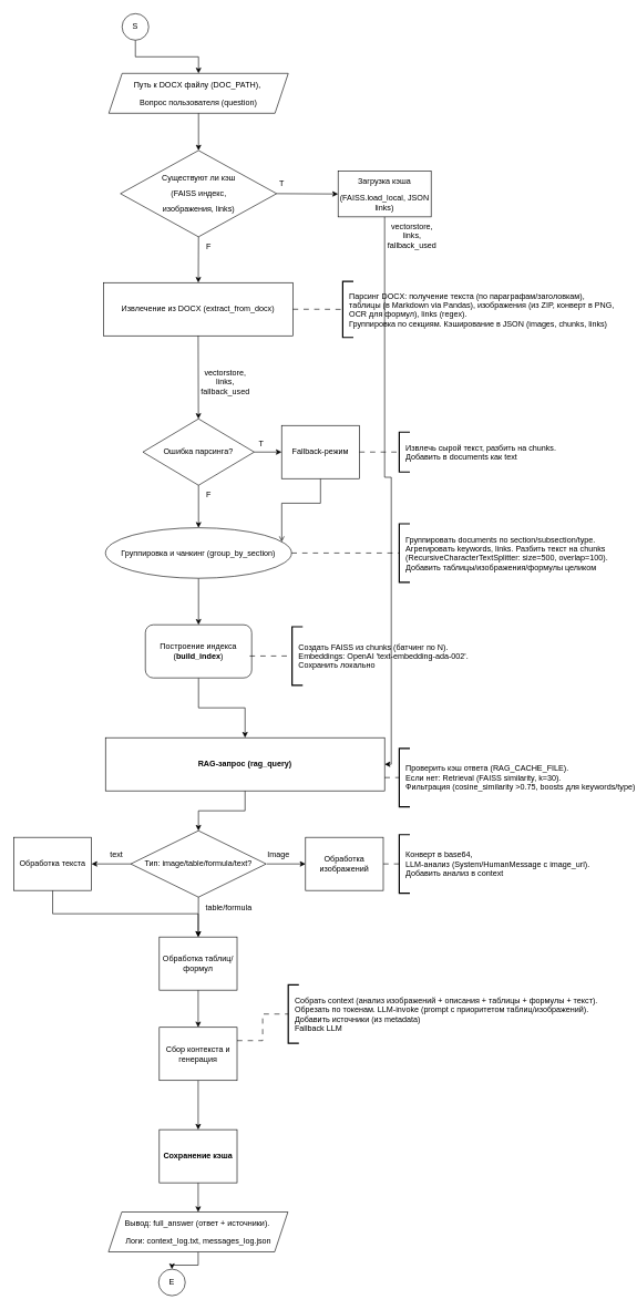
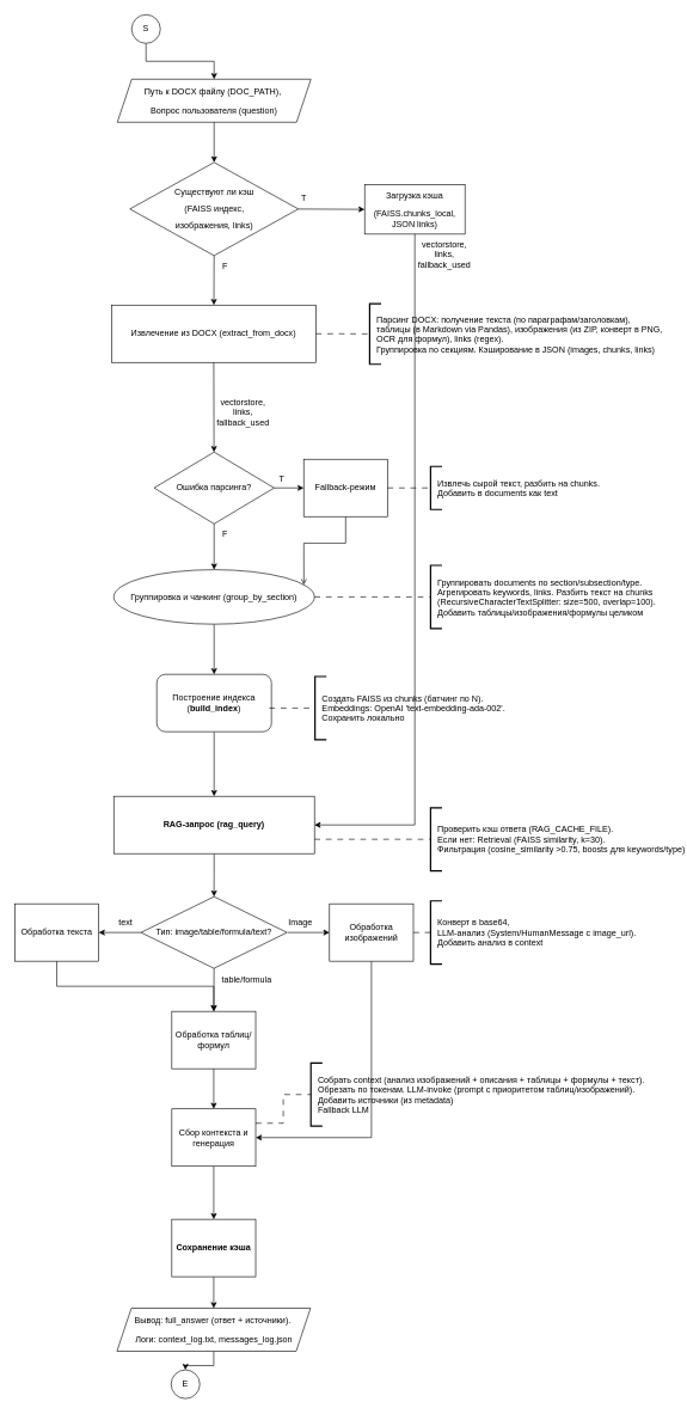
- <mxCell id="5" value="&lt;p style=&quot;white-space-collapse: preserve;&quot; dir=&quot;auto&quot;&gt;&lt;span style=&quot;background-color: transparent; color: light-dark(rgb(0, 0, 0), rgb(255, 255, 255));&quot;&gt;Загрузка кэша&lt;/span&gt;&lt;/p&gt;&lt;p style=&quot;white-space-collapse: preserve;&quot; dir=&quot;auto&quot;&gt;(FAISS.load_local, JSON links)&lt;/p&gt;" style="rounded=0;whiteSpace=wrap;html=1;" vertex="1" parent="1"><mxGeometry x="508" y="257" width="140" height="69" as="geometry" /></mxCell>
+ <mxCell id="5" value="&lt;p style=&quot;white-space-collapse: preserve;&quot; dir=&quot;auto&quot;&gt;&lt;span style=&quot;background-color: transparent; color: light-dark(rgb(0, 0, 0), rgb(255, 255, 255));&quot;&gt;Загрузка кэша&lt;/span&gt;&lt;/p&gt;&lt;p style=&quot;white-space-collapse: preserve;&quot; dir=&quot;auto&quot;&gt;(FAISS.chunks_local, JSON links)&lt;/p&gt;" style="rounded=0;whiteSpace=wrap;html=1;" vertex="1" parent="1"><mxGeometry x="508" y="257" width="140" height="69" as="geometry" /></mxCell>
- <mxCell id="29" value="&lt;p style=&quot;white-space-collapse: preserve;&quot; dir=&quot;auto&quot;&gt;&lt;strong&gt;RAG-запрос (rag_query)&lt;/strong&gt;&lt;/p&gt;" style="rounded=0;whiteSpace=wrap;html=1;" vertex="1" parent="1"><mxGeometry x="158" y="1110" width="420" height="80" as="geometry" /></mxCell>
+ <mxCell id="29" value="&lt;p style=&quot;white-space-collapse: preserve;&quot; dir=&quot;auto&quot;&gt;&lt;strong&gt;RAG-запрос (rag_query)&lt;/strong&gt;&lt;/p&gt;" style="rounded=0;whiteSpace=wrap;html=1;" vertex="1" parent="1"><mxGeometry x="158" y="1110" width="280" height="80" as="geometry" /></mxCell>
+ <mxCell id="43" style="edgeStyle=orthogonalEdgeStyle;rounded=0;orthogonalLoop=1;jettySize=auto;html=1;entryX=1;entryY=0.5;entryDx=0;entryDy=0;exitX=0.5;exitY=1;exitDx=0;exitDy=0;" edge="1" parent="1" source="44" target="55"><mxGeometry relative="1" as="geometry" /></mxCell>
